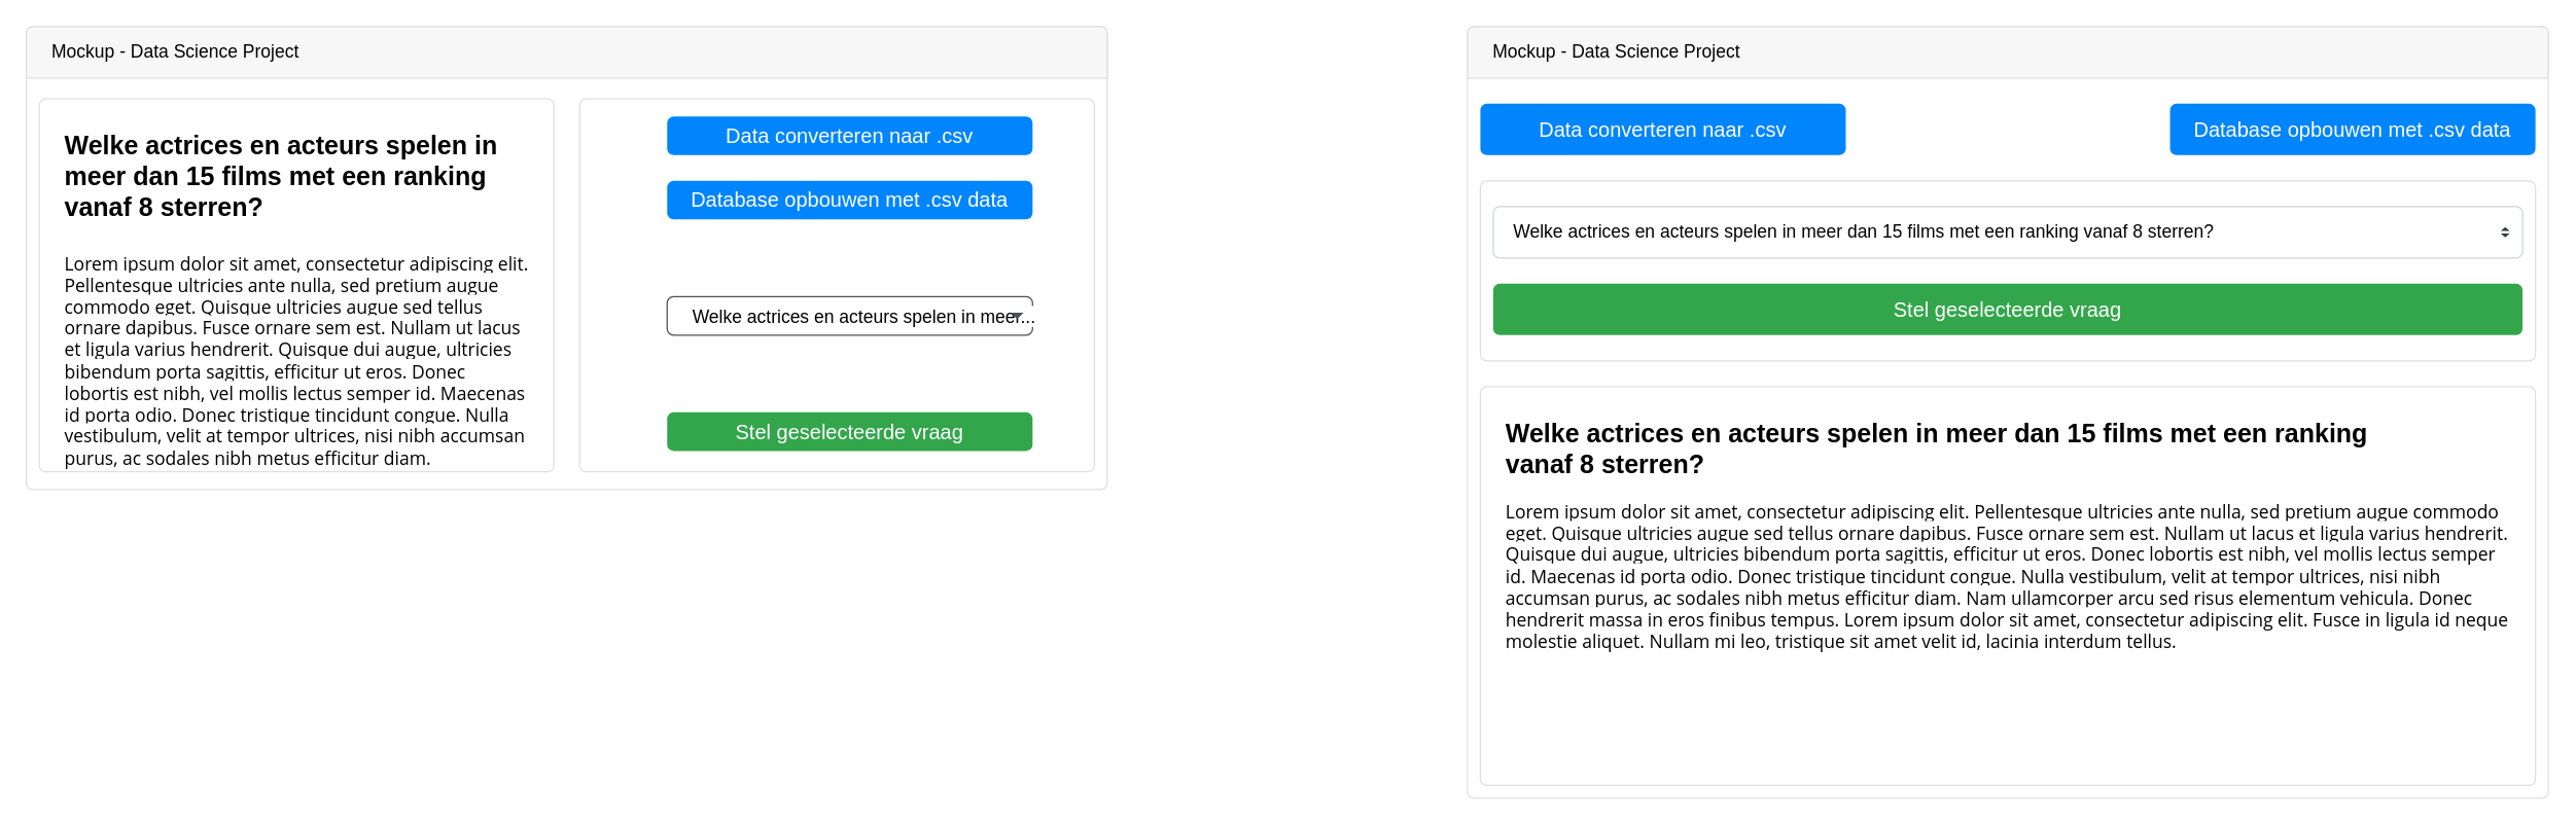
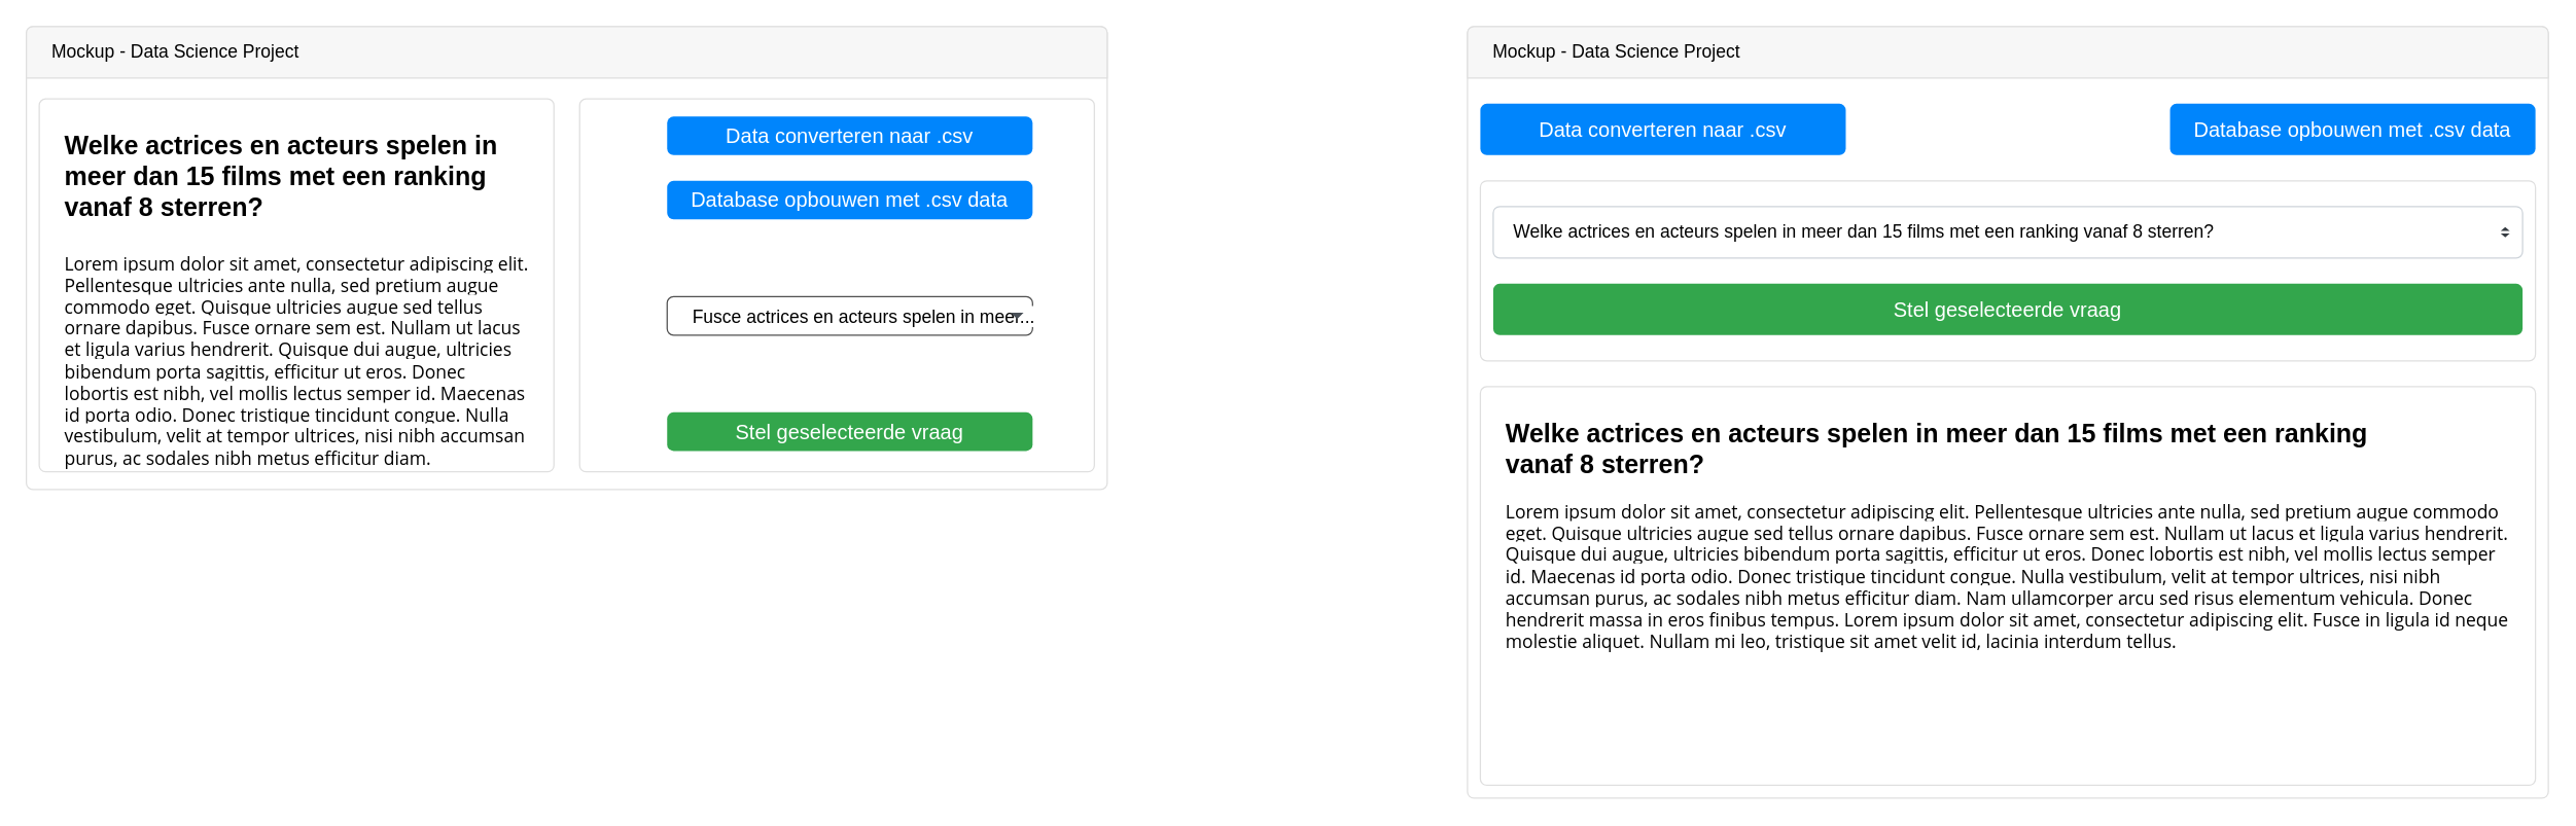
- <mxCell id="8" value="&lt;span class=&quot;TextRun SCXW56527818 BCX0&quot; lang=&quot;NL-NL&quot; style=&quot;font-size: 14px ; margin: 0px ; padding: 0px ; color: rgb(0 , 0 , 0) ; background-color: rgb(255 , 255 , 255) ; font-family: &amp;#34;calibri&amp;#34; , &amp;#34;calibri_embeddedfont&amp;#34; , &amp;#34;calibri_msfontservice&amp;#34; , sans-serif ; line-height: 19.425px&quot;&gt;&lt;span class=&quot;NormalTextRun SCXW56527818 BCX0&quot; style=&quot;margin: 0px ; padding: 0px ; background-color: inherit&quot;&gt;Welke actrices en acteurs spelen in meer...&lt;/span&gt;&lt;/span&gt;&lt;span class=&quot;EOP SCXW56527818 BCX0&quot; style=&quot;font-size: 14px ; margin: 0px ; padding: 0px ; color: rgb(0 , 0 , 0) ; background-color: rgb(255 , 255 , 255) ; line-height: 19.425px ; font-family: &amp;#34;calibri&amp;#34; , &amp;#34;calibri_embeddedfont&amp;#34; , &amp;#34;calibri_msfontservice&amp;#34; , sans-serif&quot;&gt;&amp;nbsp;&lt;/span&gt;" style="html=1;shadow=0;dashed=0;shape=mxgraph.bootstrap.rrect;rSize=5;strokeColor=#505050;strokeWidth=1;fillColor=#ffffff;fontColor=#777777;align=left;verticalAlign=middle;fontStyle=0;fontSize=18;spacing=20;" vertex="1" parent="2"><mxGeometry x="498" y="210" width="284" height="30" as="geometry" /></mxCell>
+ <mxCell id="8" value="&lt;span class=&quot;TextRun SCXW56527818 BCX0&quot; lang=&quot;NL-NL&quot; style=&quot;font-size: 14px ; margin: 0px ; padding: 0px ; color: rgb(0 , 0 , 0) ; background-color: rgb(255 , 255 , 255) ; font-family: &amp;#34;calibri&amp;#34; , &amp;#34;calibri_embeddedfont&amp;#34; , &amp;#34;calibri_msfontservice&amp;#34; , sans-serif ; line-height: 19.425px&quot;&gt;&lt;span class=&quot;NormalTextRun SCXW56527818 BCX0&quot; style=&quot;margin: 0px ; padding: 0px ; background-color: inherit&quot;&gt;Fusce actrices en acteurs spelen in meer...&lt;/span&gt;&lt;/span&gt;&lt;span class=&quot;EOP SCXW56527818 BCX0&quot; style=&quot;font-size: 14px ; margin: 0px ; padding: 0px ; color: rgb(0 , 0 , 0) ; background-color: rgb(255 , 255 , 255) ; line-height: 19.425px ; font-family: &amp;#34;calibri&amp;#34; , &amp;#34;calibri_embeddedfont&amp;#34; , &amp;#34;calibri_msfontservice&amp;#34; , sans-serif&quot;&gt;&amp;nbsp;&lt;/span&gt;" style="html=1;shadow=0;dashed=0;shape=mxgraph.bootstrap.rrect;rSize=5;strokeColor=#505050;strokeWidth=1;fillColor=#ffffff;fontColor=#777777;align=left;verticalAlign=middle;fontStyle=0;fontSize=18;spacing=20;" vertex="1" parent="2"><mxGeometry x="498" y="210" width="284" height="30" as="geometry" /></mxCell>
